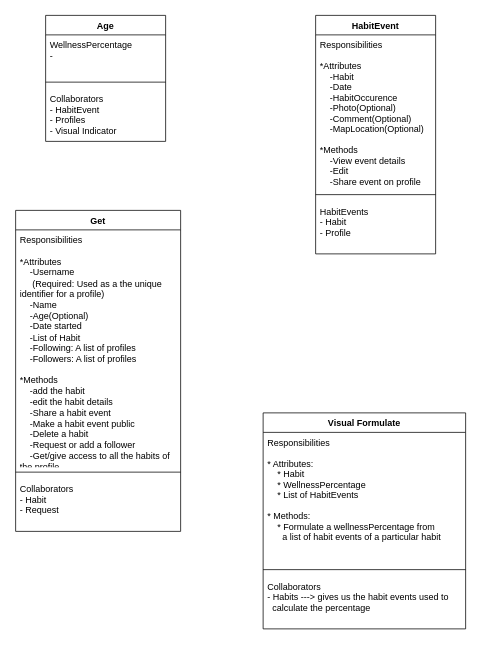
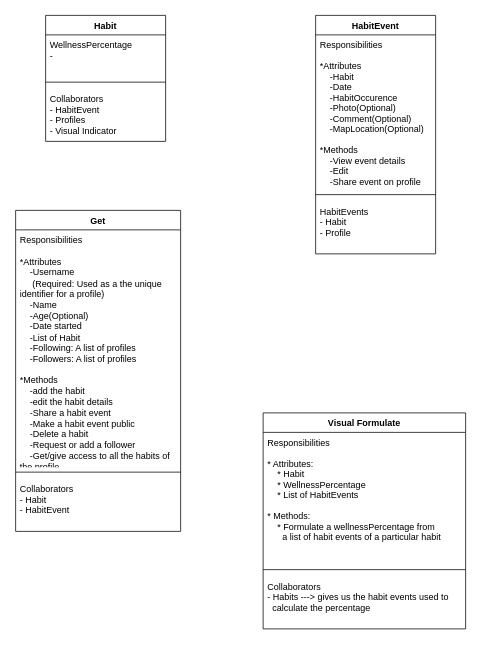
- <mxCell id="2" value="Age" style="swimlane;fontStyle=1;align=center;verticalAlign=top;childLayout=stackLayout;horizontal=1;startSize=26;horizontalStack=0;resizeParent=1;resizeParentMax=0;resizeLast=0;collapsible=1;marginBottom=0;" parent="1" vertex="1"><mxGeometry x="60" y="20" width="160" height="168" as="geometry" /></mxCell>
+ <mxCell id="2" value="Habit" style="swimlane;fontStyle=1;align=center;verticalAlign=top;childLayout=stackLayout;horizontal=1;startSize=26;horizontalStack=0;resizeParent=1;resizeParentMax=0;resizeLast=0;collapsible=1;marginBottom=0;" parent="1" vertex="1"><mxGeometry x="60" y="20" width="160" height="168" as="geometry" /></mxCell>
- <mxCell id="13" value="Collaborators&#10;- Habit&#10;- Request" style="text;strokeColor=none;fillColor=none;align=left;verticalAlign=top;spacingLeft=4;spacingRight=4;overflow=hidden;rotatable=0;points=[[0,0.5],[1,0.5]];portConstraint=eastwest;" parent="10" vertex="1"><mxGeometry y="358" width="220" height="70" as="geometry" /></mxCell>
+ <mxCell id="13" value="Collaborators&#10;- Habit&#10;- HabitEvent" style="text;strokeColor=none;fillColor=none;align=left;verticalAlign=top;spacingLeft=4;spacingRight=4;overflow=hidden;rotatable=0;points=[[0,0.5],[1,0.5]];portConstraint=eastwest;" parent="10" vertex="1"><mxGeometry y="358" width="220" height="70" as="geometry" /></mxCell>
